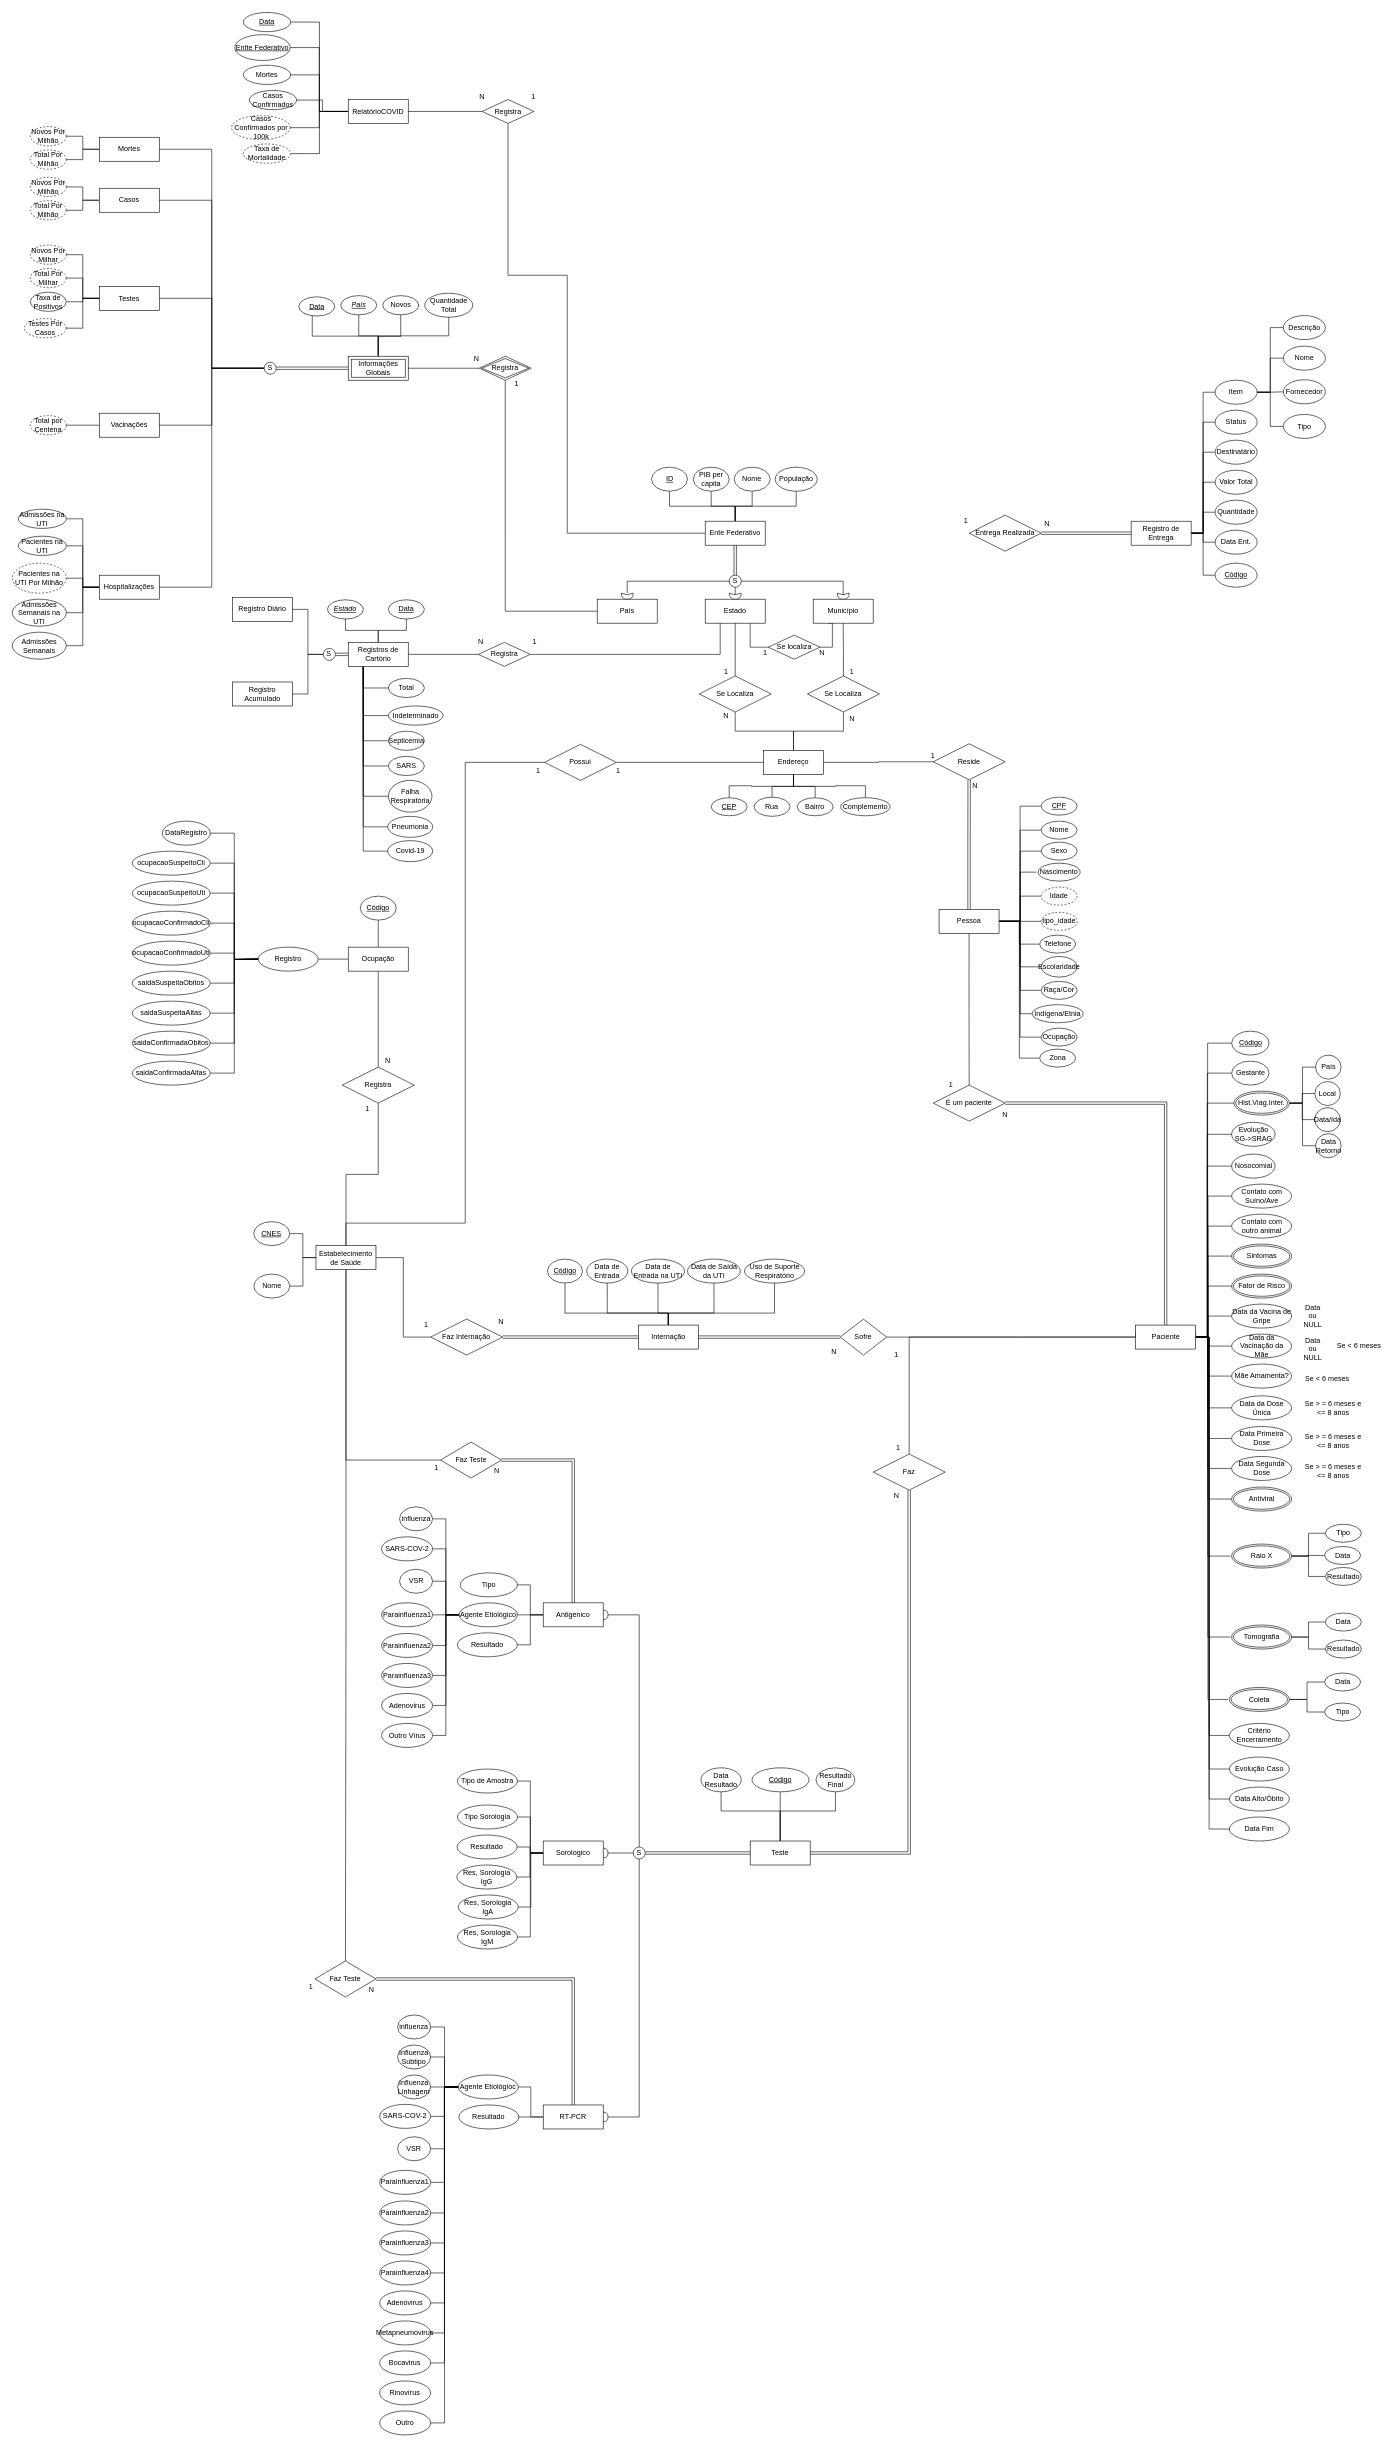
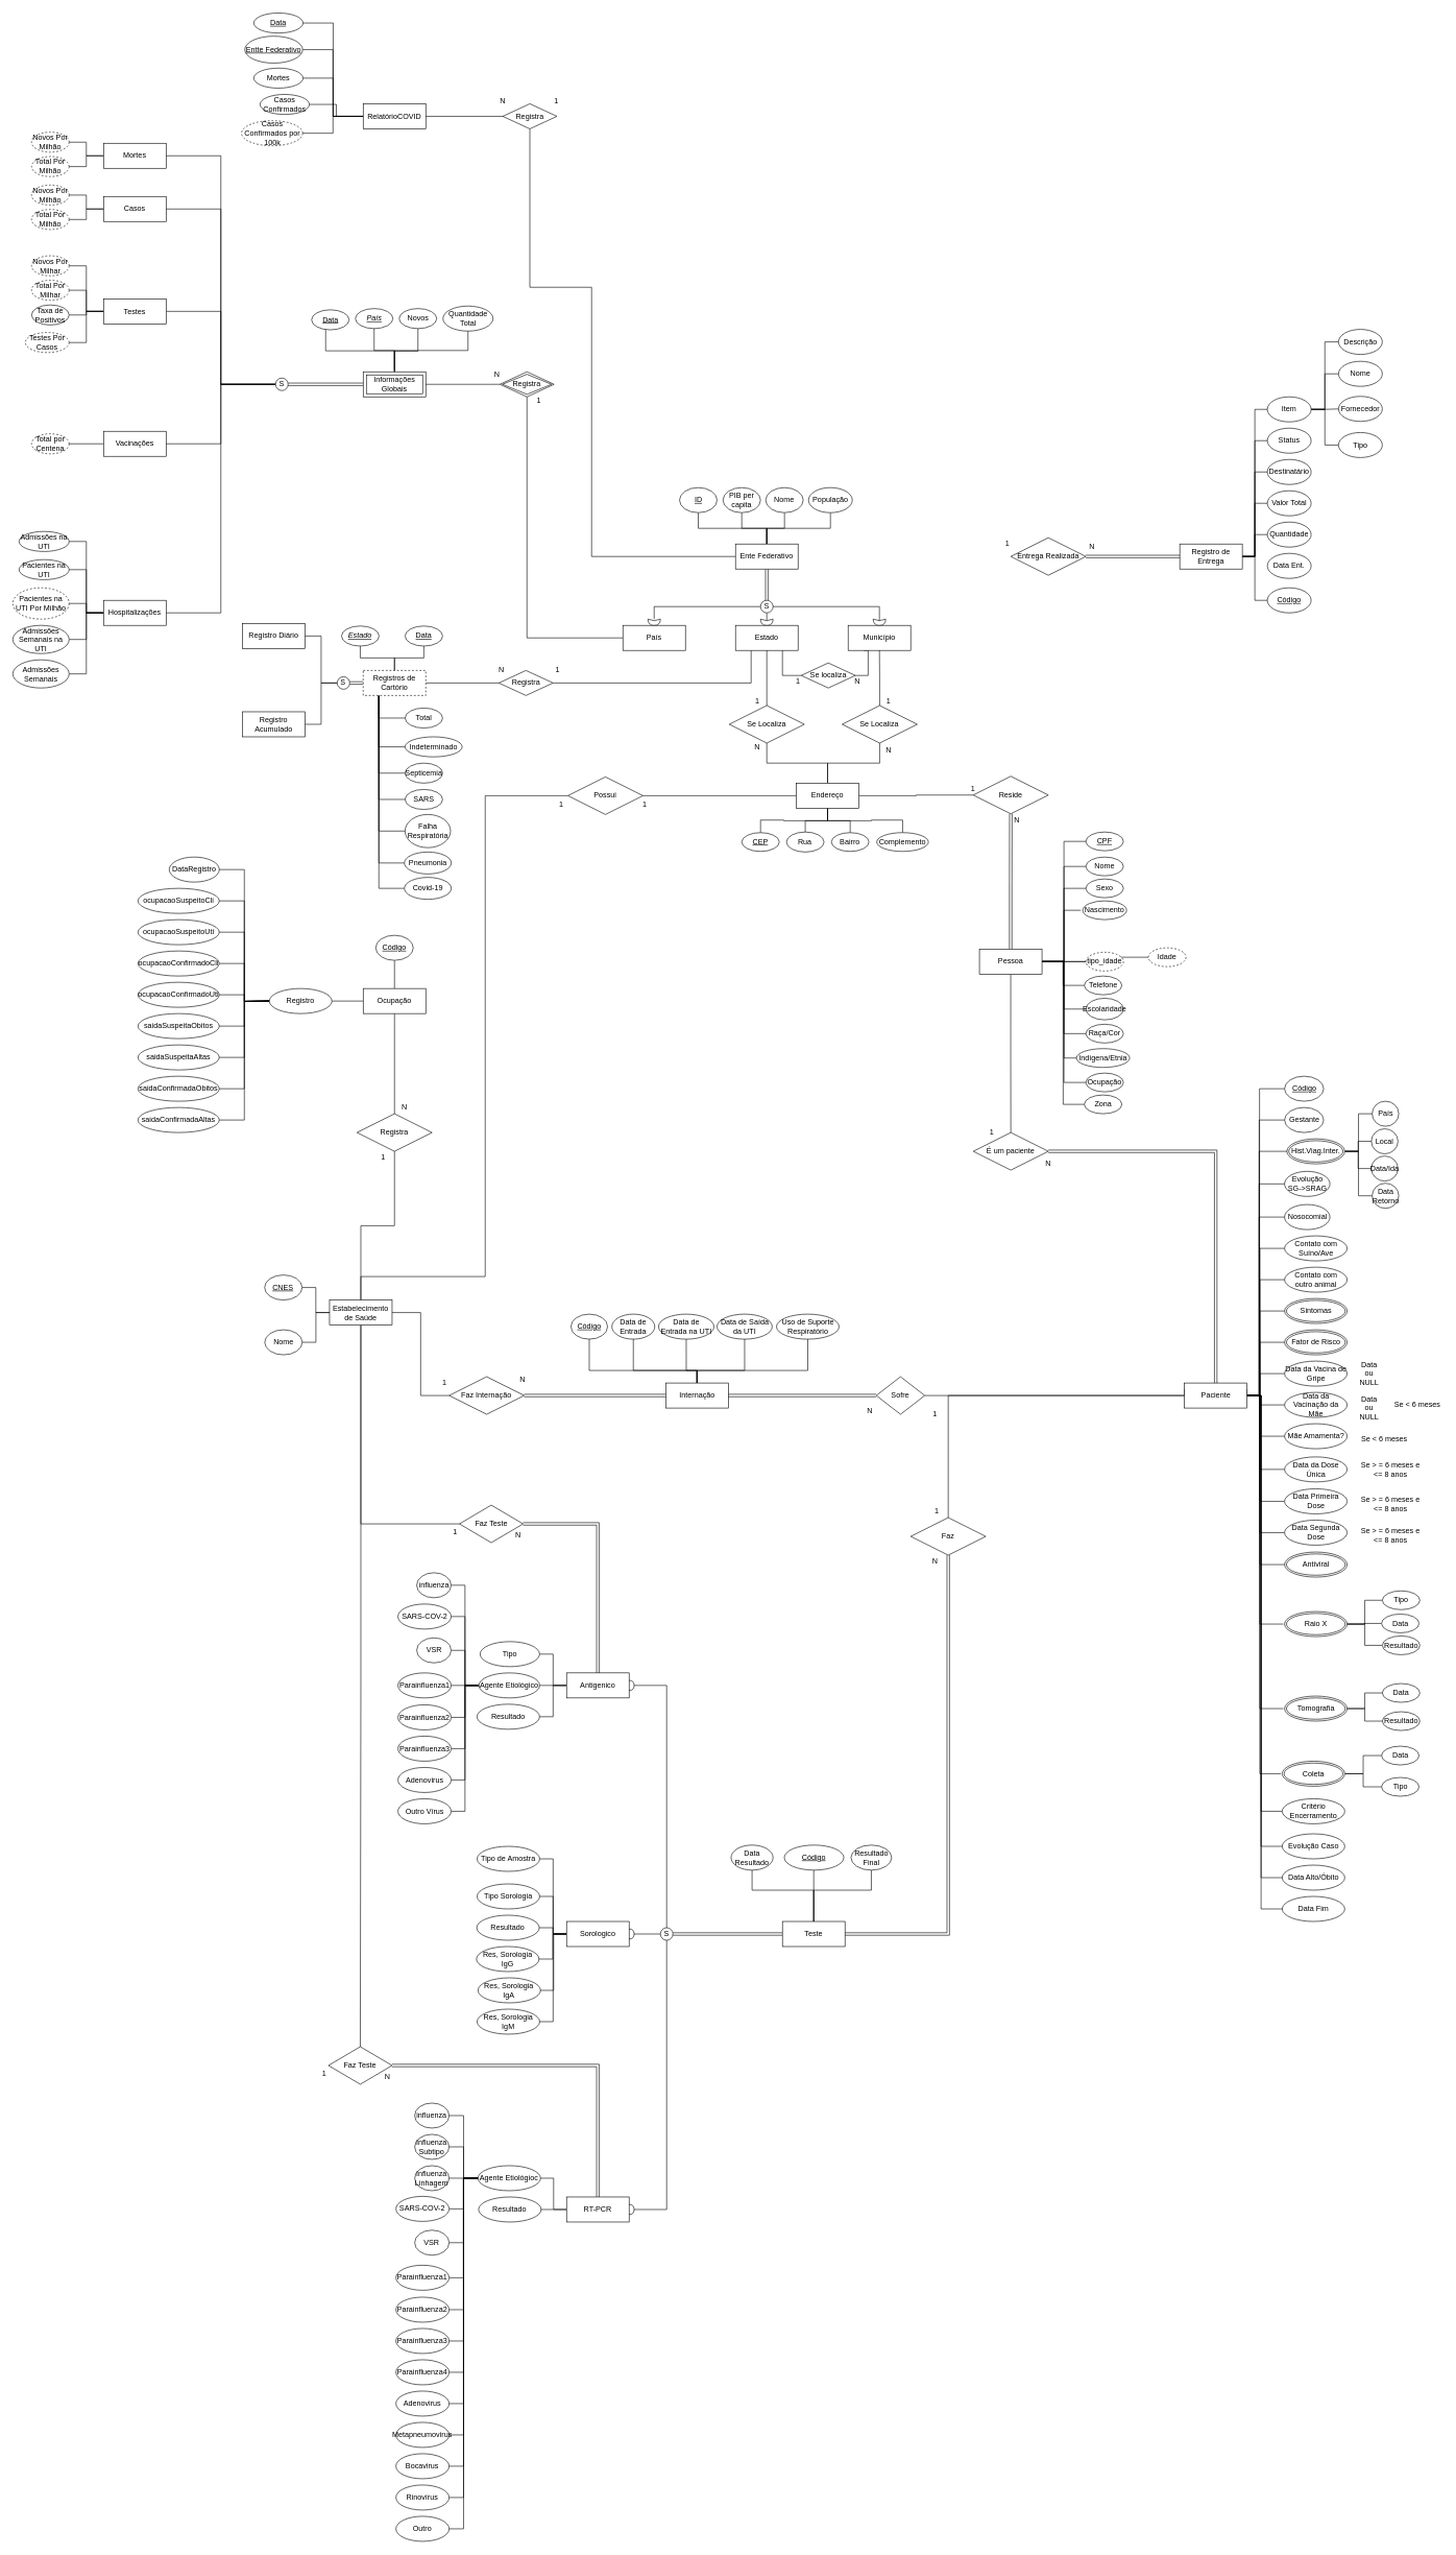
- <mxCell id="415" value="Taxa de Mortalidade" style="ellipse;whiteSpace=wrap;html=1;align=center;dashed=1;" parent="1" vertex="1"><mxGeometry x="405.09" y="239.25" width="78.83" height="32" as="geometry" /></mxCell>
- <mxCell id="407" style="edgeStyle=orthogonalEdgeStyle;rounded=0;orthogonalLoop=1;jettySize=auto;html=1;entryX=1;entryY=0.5;entryDx=0;entryDy=0;startArrow=none;startFill=0;endArrow=none;endFill=0;" parent="1" source="408" target="415" edge="1"><mxGeometry relative="1" as="geometry" /></mxCell>
- <mxCell id="198" style="edgeStyle=orthogonalEdgeStyle;rounded=0;orthogonalLoop=1;jettySize=auto;html=1;entryX=0;entryY=0.5;entryDx=0;entryDy=0;endArrow=none;endFill=0;" parent="1" source="201" target="188" edge="1"><mxGeometry relative="1" as="geometry" /></mxCell>
- <mxCell id="392" value="Registros de Cartório" style="whiteSpace=wrap;html=1;align=center;" parent="1" vertex="1"><mxGeometry x="580" y="1070" width="100" height="40" as="geometry" /></mxCell>
+ <mxCell id="392" value="Registros de Cartório" style="whiteSpace=wrap;html=1;align=center;dashed=1;" parent="1" vertex="1"><mxGeometry x="580" y="1070" width="100" height="40" as="geometry" /></mxCell>
- <mxCell id="61" value="Idade" style="ellipse;whiteSpace=wrap;html=1;align=center;dashed=1;" parent="1" vertex="1"><mxGeometry x="1735" y="1478" width="60" height="30" as="geometry" /></mxCell>
+ <mxCell id="61" value="Idade" style="ellipse;whiteSpace=wrap;html=1;align=center;dashed=1;" parent="1" vertex="1"><mxGeometry x="1835" y="1513" width="60" height="30" as="geometry" /></mxCell>
+ <mxCell id="151" style="edgeStyle=orthogonalEdgeStyle;rounded=0;orthogonalLoop=1;jettySize=auto;html=1;entryX=1;entryY=0.5;entryDx=0;entryDy=0;startArrow=none;startFill=0;endArrow=none;endFill=0;" parent="1" source="154" target="314" edge="1"><mxGeometry relative="1" as="geometry" /></mxCell>
